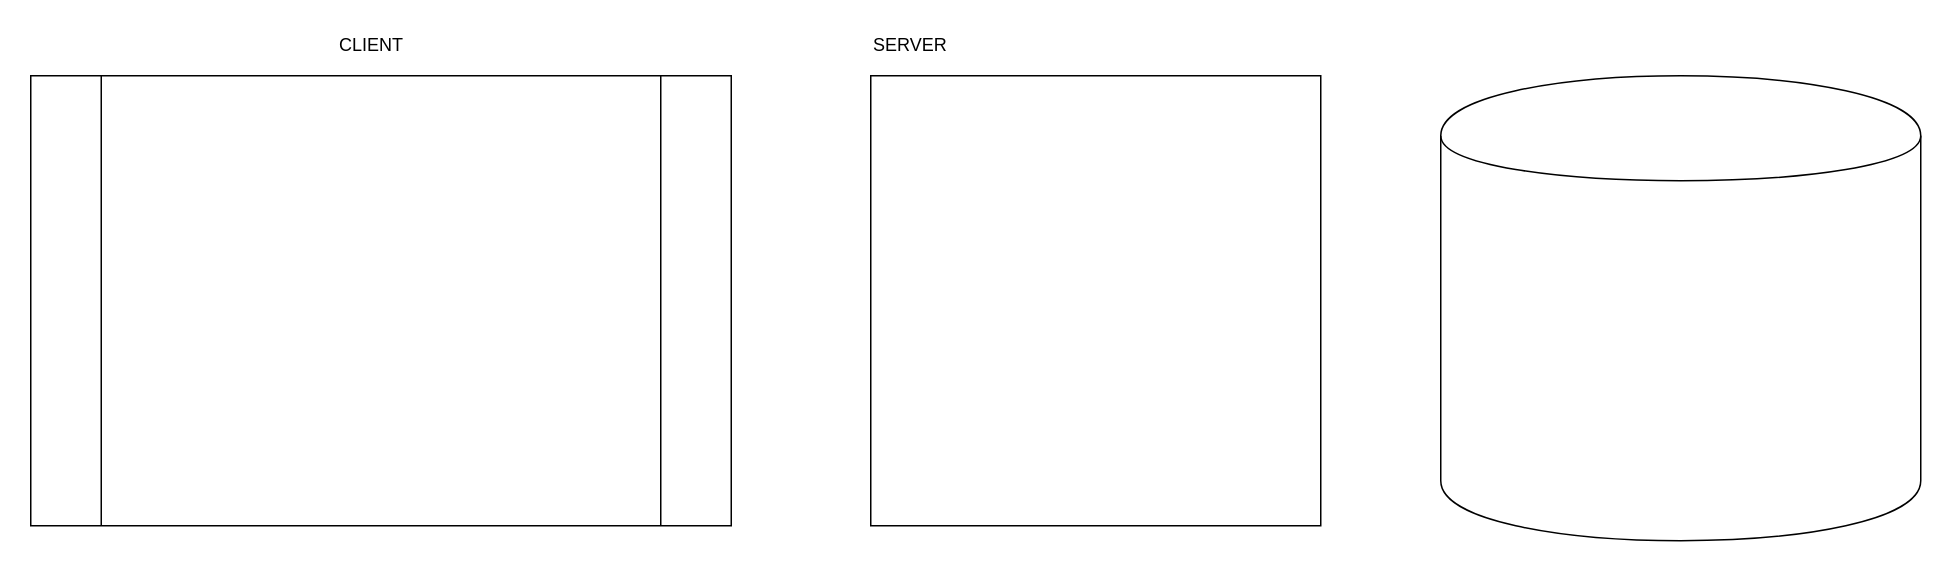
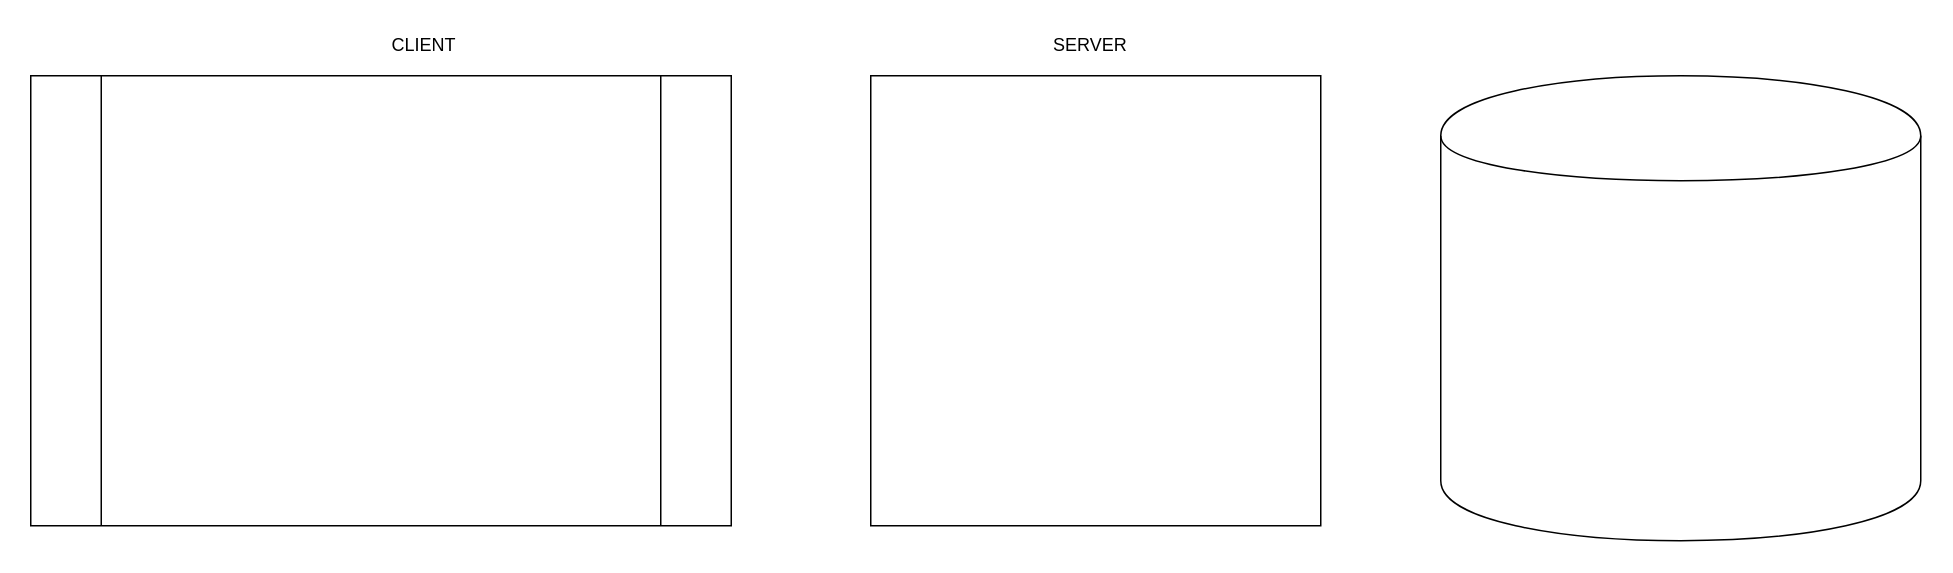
- <mxCell id="5" value="CLIENT" style="text;html=1;resizable=0;points=[];autosize=1;align=left;verticalAlign=top;spacingTop=-4;" vertex="1" parent="1"><mxGeometry x="223.5" y="20" width="60" height="20" as="geometry" /></mxCell>
+ <mxCell id="5" value="CLIENT" style="text;html=1;resizable=0;points=[];autosize=1;align=left;verticalAlign=top;spacingTop=-4;" vertex="1" parent="1"><mxGeometry x="258.5" y="20" width="60" height="20" as="geometry" /></mxCell>
- <mxCell id="6" value="SERVER" style="text;html=1;resizable=0;points=[];autosize=1;align=left;verticalAlign=top;spacingTop=-4;" vertex="1" parent="1"><mxGeometry x="580" y="20" width="60" height="20" as="geometry" /></mxCell>
+ <mxCell id="6" value="SERVER" style="text;html=1;resizable=0;points=[];autosize=1;align=left;verticalAlign=top;spacingTop=-4;" vertex="1" parent="1"><mxGeometry x="700" y="20" width="60" height="20" as="geometry" /></mxCell>
